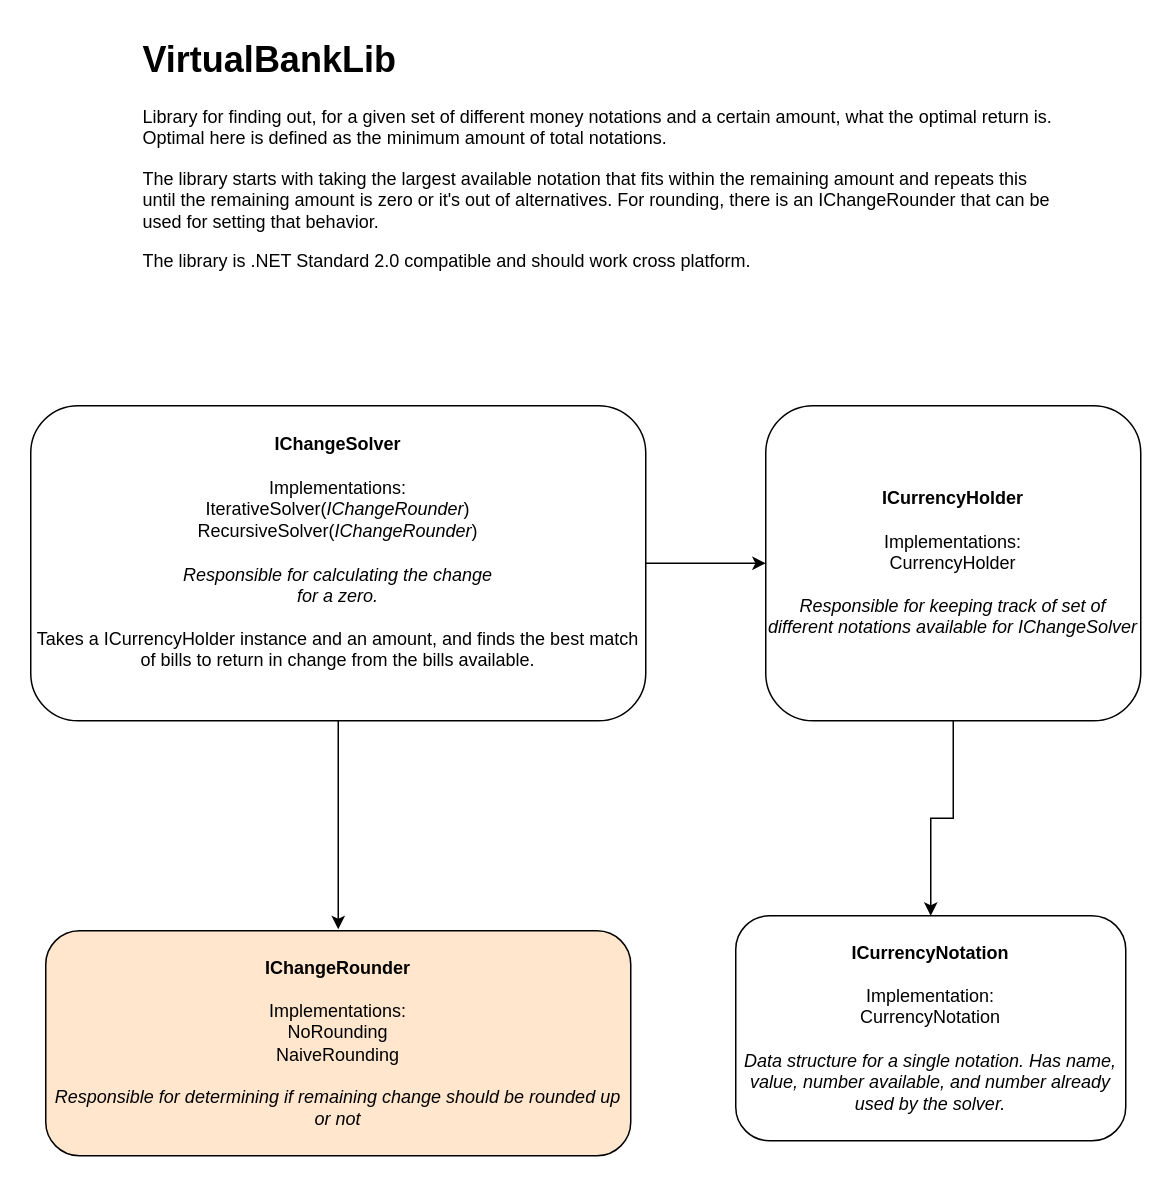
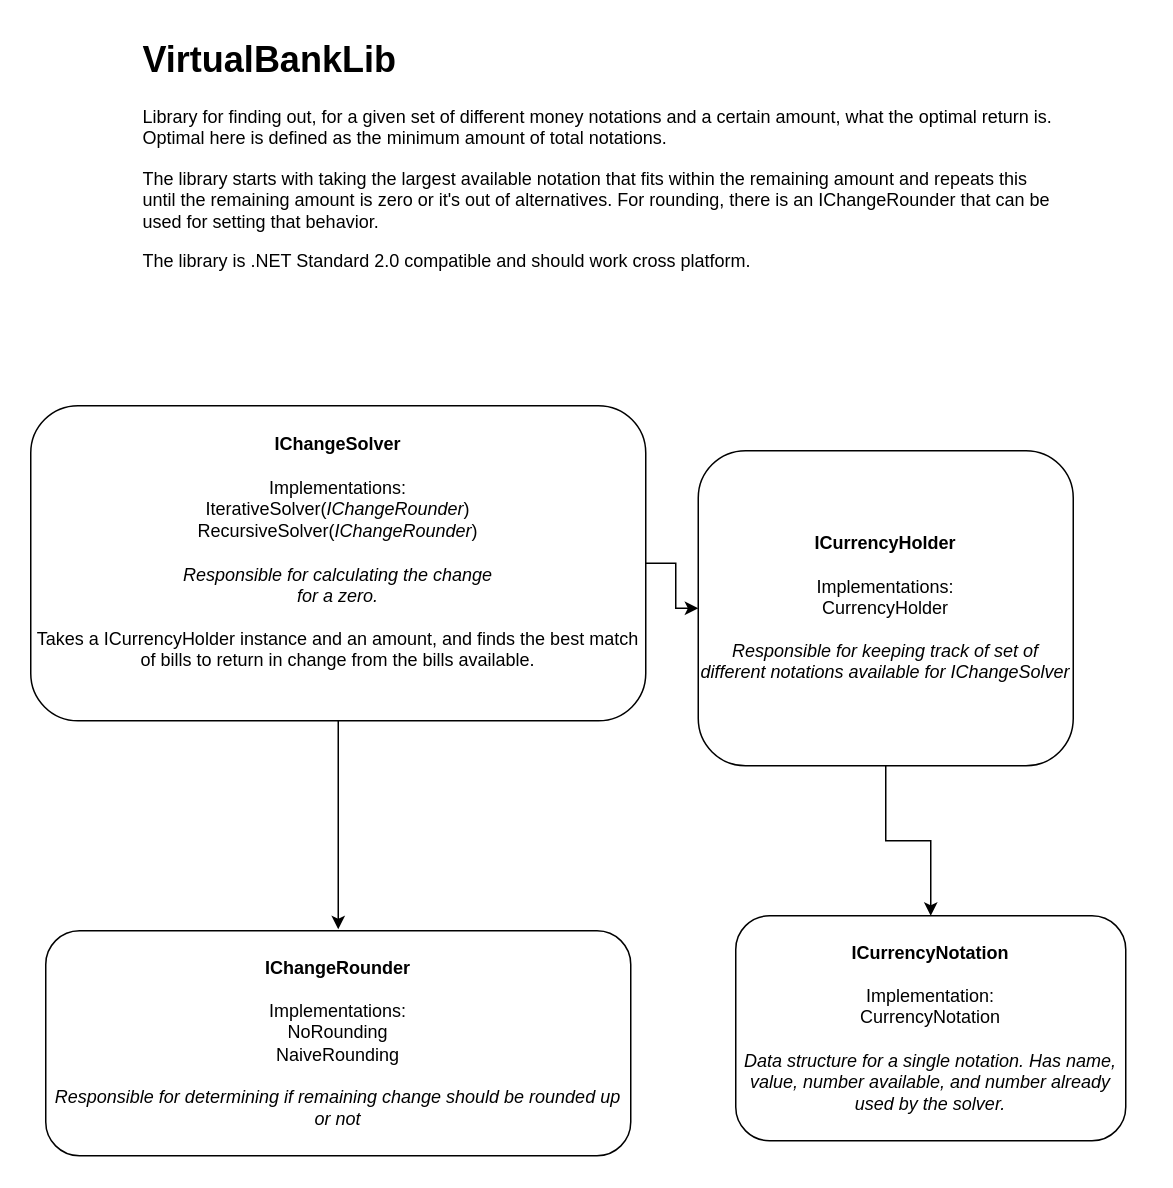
- <mxCell id="6" value="&lt;div&gt;&lt;b&gt;ICurrencyHolder&lt;/b&gt;&lt;/div&gt;&lt;div&gt;&lt;br&gt;&lt;/div&gt;&lt;div&gt;Implementations:&lt;/div&gt;&lt;div&gt;CurrencyHolder&lt;/div&gt;&lt;div&gt;&lt;br&gt;&lt;/div&gt;&lt;div&gt;&lt;i&gt;Responsible for keeping track of set of different notations available for IChangeSolver&lt;/i&gt;&lt;br&gt;&lt;/div&gt;" style="rounded=1;whiteSpace=wrap;html=1;" vertex="1" parent="1"><mxGeometry x="510" y="270" width="250" height="210" as="geometry" /></mxCell>
+ <mxCell id="6" value="&lt;div&gt;&lt;b&gt;ICurrencyHolder&lt;/b&gt;&lt;/div&gt;&lt;div&gt;&lt;br&gt;&lt;/div&gt;&lt;div&gt;Implementations:&lt;/div&gt;&lt;div&gt;CurrencyHolder&lt;/div&gt;&lt;div&gt;&lt;br&gt;&lt;/div&gt;&lt;div&gt;&lt;i&gt;Responsible for keeping track of set of different notations available for IChangeSolver&lt;/i&gt;&lt;br&gt;&lt;/div&gt;" style="rounded=1;whiteSpace=wrap;html=1;" vertex="1" parent="1"><mxGeometry x="465" y="300" width="250" height="210" as="geometry" /></mxCell>
- <mxCell id="7" value="&lt;div&gt;&lt;b&gt;IChangeRounder&lt;/b&gt;&lt;/div&gt;&lt;div&gt;&lt;br&gt;&lt;/div&gt;&lt;div&gt;Implementations:&lt;/div&gt;&lt;div&gt;NoRounding&lt;/div&gt;&lt;div&gt;NaiveRounding&lt;/div&gt;&lt;div&gt;&lt;br&gt;&lt;/div&gt;&lt;div&gt;&lt;i&gt;Responsible for determining if remaining change should be rounded up or not&lt;/i&gt;&lt;br&gt;&lt;/div&gt;" style="rounded=1;whiteSpace=wrap;html=1;fillColor=#ffe6cc;" vertex="1" parent="1"><mxGeometry x="30" y="620" width="390" height="150" as="geometry" /></mxCell>
+ <mxCell id="7" value="&lt;div&gt;&lt;b&gt;IChangeRounder&lt;/b&gt;&lt;/div&gt;&lt;div&gt;&lt;br&gt;&lt;/div&gt;&lt;div&gt;Implementations:&lt;/div&gt;&lt;div&gt;NoRounding&lt;/div&gt;&lt;div&gt;NaiveRounding&lt;/div&gt;&lt;div&gt;&lt;br&gt;&lt;/div&gt;&lt;div&gt;&lt;i&gt;Responsible for determining if remaining change should be rounded up or not&lt;/i&gt;&lt;br&gt;&lt;/div&gt;" style="rounded=1;whiteSpace=wrap;html=1;" vertex="1" parent="1"><mxGeometry x="30" y="620" width="390" height="150" as="geometry" /></mxCell>
